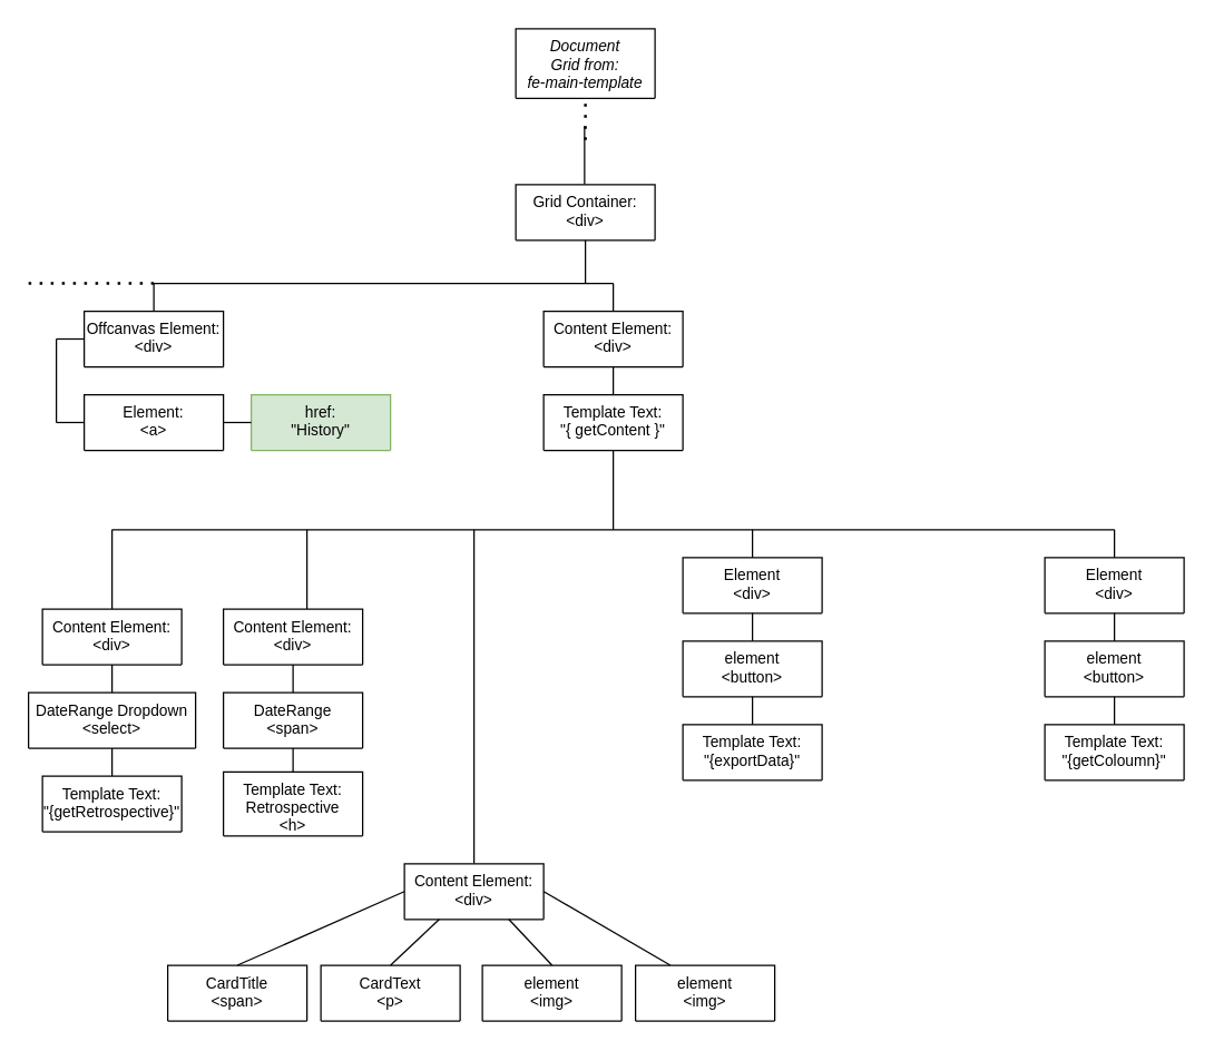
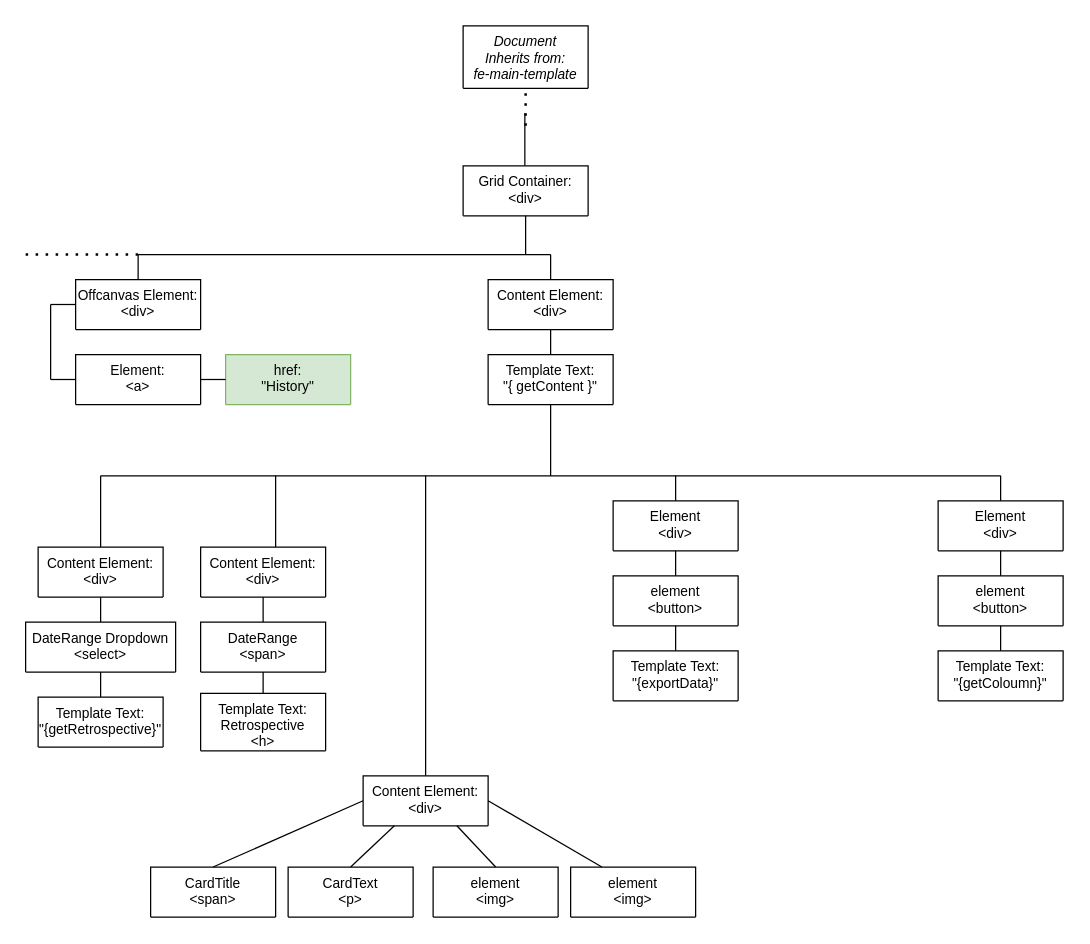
- <mxCell id="2" value="Document&#10;Grid from:&#10;fe-main-template&#10;" style="swimlane;fontStyle=2;align=center;verticalAlign=top;childLayout=stackLayout;horizontal=1;startSize=50;horizontalStack=0;resizeParent=1;resizeLast=0;collapsible=1;marginBottom=0;rounded=0;shadow=0;strokeWidth=1;fontSize=11;" vertex="1" parent="1"><mxGeometry x="370" width="100" height="50" as="geometry" y="20"><mxRectangle x="360" y="20" width="160" height="26" as="alternateBounds" /></mxGeometry></mxCell>
+ <mxCell id="2" value="Document&#10;Inherits from:&#10;fe-main-template&#10;" style="swimlane;fontStyle=2;align=center;verticalAlign=top;childLayout=stackLayout;horizontal=1;startSize=50;horizontalStack=0;resizeParent=1;resizeLast=0;collapsible=1;marginBottom=0;rounded=0;shadow=0;strokeWidth=1;fontSize=11;" vertex="1" parent="1"><mxGeometry x="370" width="100" height="50" as="geometry" y="20"><mxRectangle x="360" y="20" width="160" height="26" as="alternateBounds" /></mxGeometry></mxCell>
